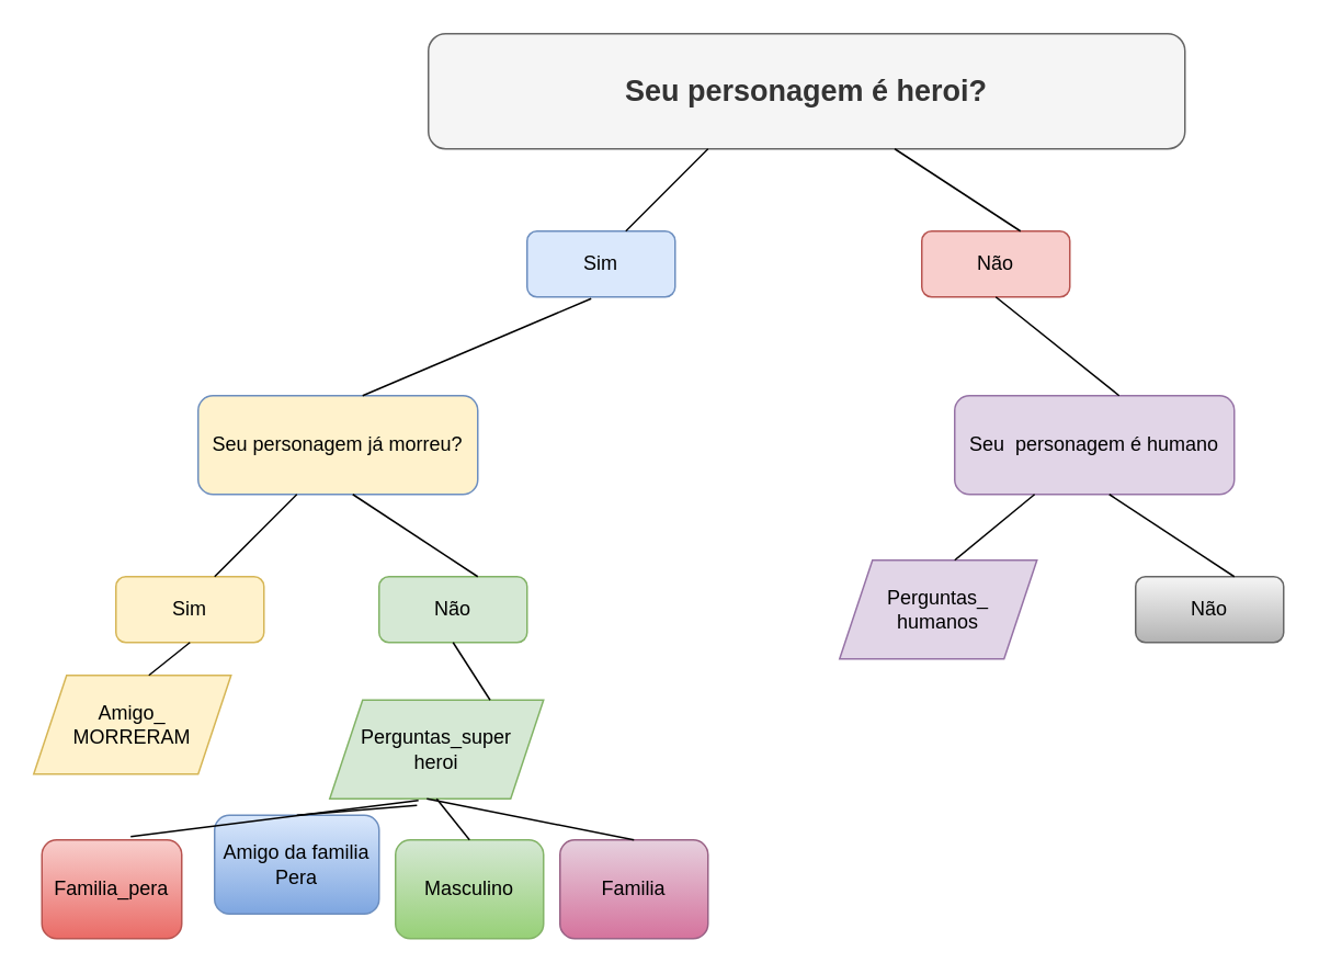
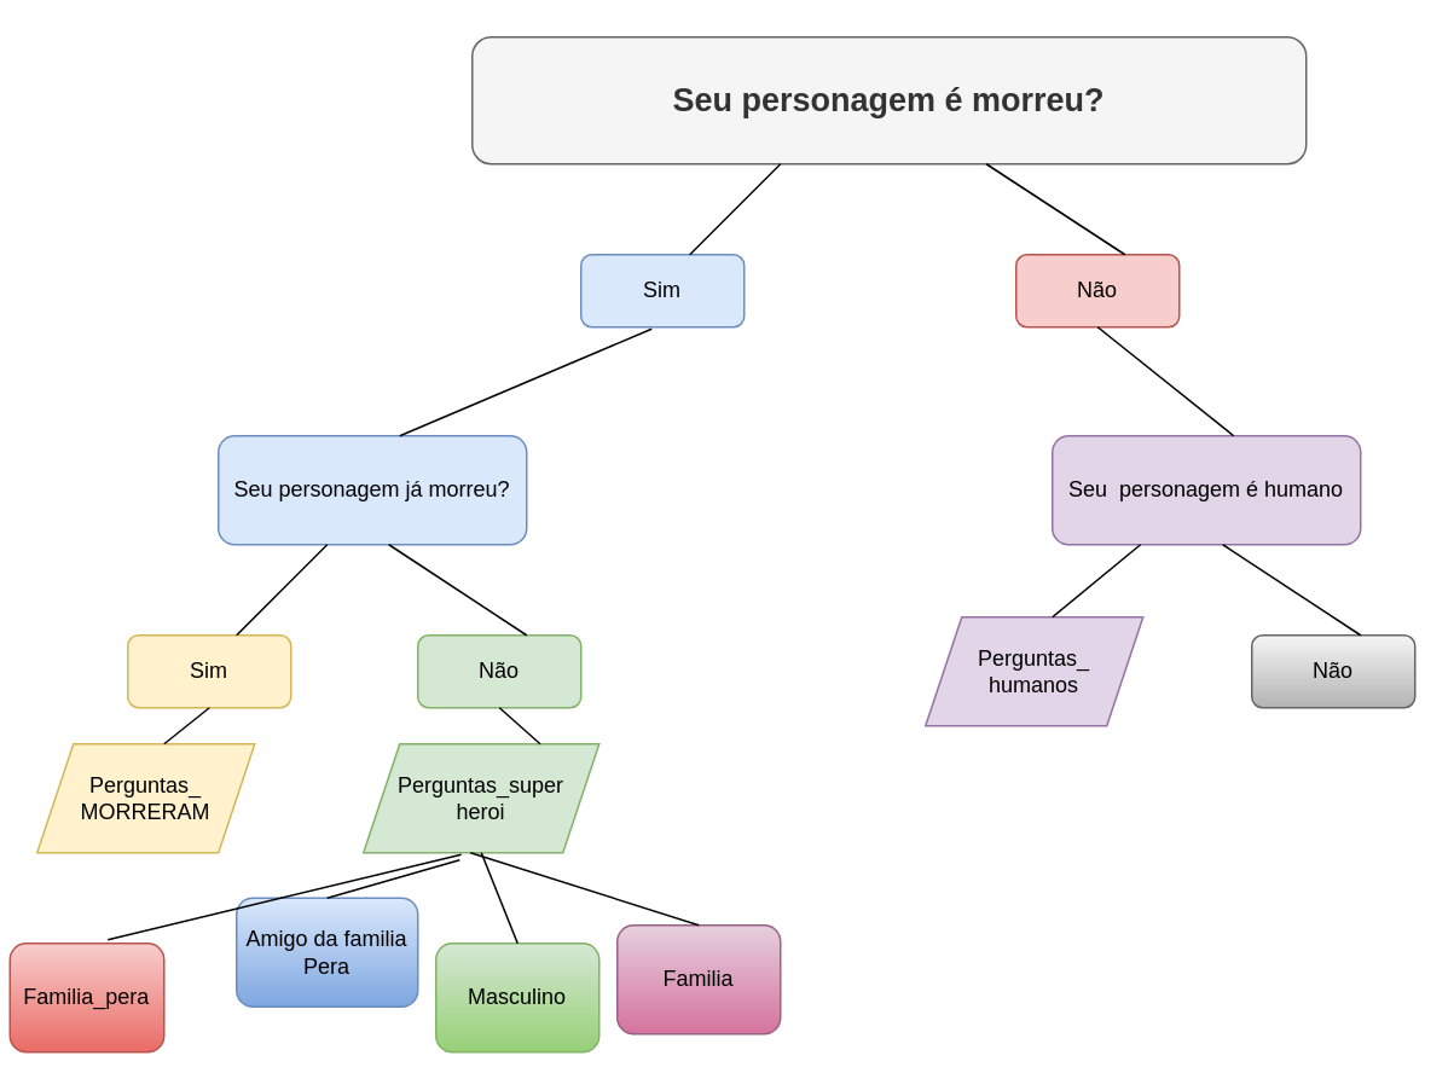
- <mxCell id="2" value="&lt;b&gt;&lt;font style=&quot;font-size: 18px;&quot;&gt;Seu personagem é heroi?&lt;/font&gt;&lt;/b&gt;" style="rounded=1;whiteSpace=wrap;html=1;fillColor=#f5f5f5;strokeColor=#666666;fontColor=#333333;" vertex="1" parent="1"><mxGeometry x="260" y="20" width="460" height="70" as="geometry" /></mxCell>
+ <mxCell id="2" value="&lt;b&gt;&lt;font style=&quot;font-size: 18px;&quot;&gt;Seu personagem é morreu?&lt;/font&gt;&lt;/b&gt;" style="rounded=1;whiteSpace=wrap;html=1;fillColor=#f5f5f5;strokeColor=#666666;fontColor=#333333;" vertex="1" parent="1"><mxGeometry x="260" y="20" width="460" height="70" as="geometry" /></mxCell>
- <mxCell id="7" value="Seu personagem já morreu?" style="rounded=1;whiteSpace=wrap;html=1;fillColor=#fff2cc;strokeColor=#6c8ebf;" vertex="1" parent="1"><mxGeometry x="120" y="240" width="170" height="60" as="geometry" /></mxCell>
+ <mxCell id="7" value="Seu personagem já morreu?" style="rounded=1;whiteSpace=wrap;html=1;fillColor=#dae8fc;strokeColor=#6c8ebf;" vertex="1" parent="1"><mxGeometry x="120" y="240" width="170" height="60" as="geometry" /></mxCell>
- <mxCell id="17" value="Amigo_&lt;br&gt;MORRERAM" style="shape=parallelogram;perimeter=parallelogramPerimeter;whiteSpace=wrap;html=1;fixedSize=1;fillColor=#fff2cc;strokeColor=#d6b656;" vertex="1" parent="1"><mxGeometry x="20" y="410" width="120" height="60" as="geometry" /></mxCell>
+ <mxCell id="17" value="Perguntas_&lt;br&gt;MORRERAM" style="shape=parallelogram;perimeter=parallelogramPerimeter;whiteSpace=wrap;html=1;fixedSize=1;fillColor=#fff2cc;strokeColor=#d6b656;" vertex="1" parent="1"><mxGeometry x="20" y="410" width="120" height="60" as="geometry" /></mxCell>
- <mxCell id="18" value="Perguntas_super&lt;br&gt;heroi" style="shape=parallelogram;perimeter=parallelogramPerimeter;whiteSpace=wrap;html=1;fixedSize=1;fillColor=#d5e8d4;strokeColor=#82b366;" vertex="1" parent="1"><mxGeometry x="200" y="425" width="130" height="60" as="geometry" /></mxCell>
+ <mxCell id="18" value="Perguntas_super&lt;br&gt;heroi" style="shape=parallelogram;perimeter=parallelogramPerimeter;whiteSpace=wrap;html=1;fixedSize=1;fillColor=#d5e8d4;strokeColor=#82b366;" vertex="1" parent="1"><mxGeometry x="200" y="410" width="130" height="60" as="geometry" /></mxCell>
- <mxCell id="23" value="Familia_pera" style="rounded=1;whiteSpace=wrap;html=1;fillColor=#f8cecc;strokeColor=#b85450;gradientColor=#ea6b66;" vertex="1" parent="1"><mxGeometry x="25" y="510" width="85" height="60" as="geometry" /></mxCell>
+ <mxCell id="23" value="Familia_pera" style="rounded=1;whiteSpace=wrap;html=1;fillColor=#f8cecc;strokeColor=#b85450;gradientColor=#ea6b66;" vertex="1" parent="1"><mxGeometry x="5" y="520" width="85" height="60" as="geometry" /></mxCell>
- <mxCell id="24" value="Masculino" style="rounded=1;whiteSpace=wrap;html=1;fillColor=#d5e8d4;gradientColor=#97d077;strokeColor=#82b366;" vertex="1" parent="1"><mxGeometry x="240" y="510" width="90" height="60" as="geometry" /></mxCell>
+ <mxCell id="24" value="Masculino" style="rounded=1;whiteSpace=wrap;html=1;fillColor=#d5e8d4;gradientColor=#97d077;strokeColor=#82b366;" vertex="1" parent="1"><mxGeometry x="240" y="520" width="90" height="60" as="geometry" /></mxCell>
